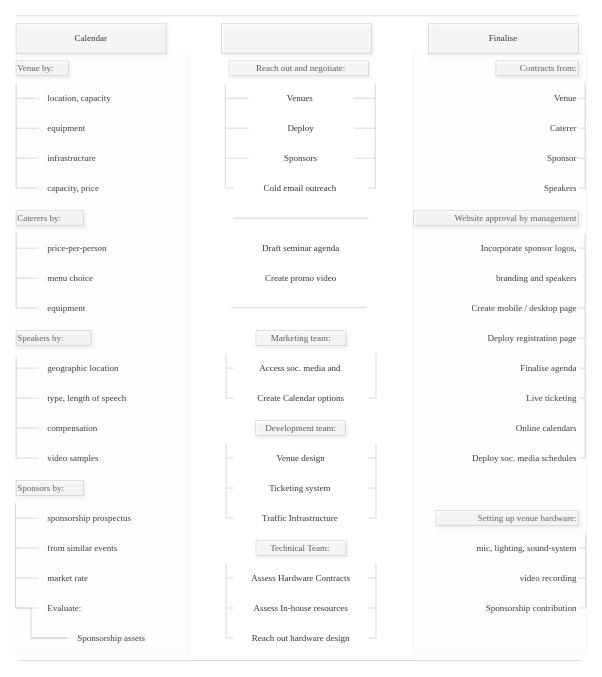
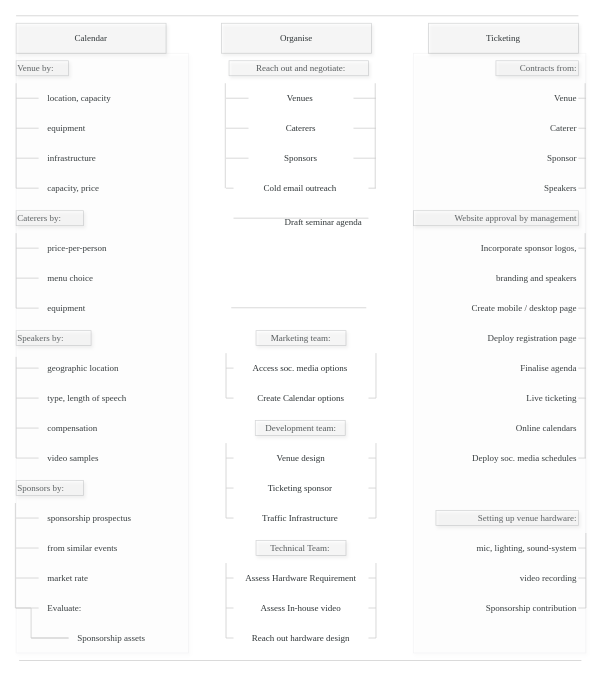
+ <mxCell id="7" value="Organise" style="text;html=1;strokeColor=none;fillColor=none;align=center;verticalAlign=middle;whiteSpace=wrap;rounded=0;fontFamily=Fira Code;fontSource=https%3A%2F%2Ffonts.googleapis.com%2Fcss2%3Ffamily%3DFira%2BCode%3Awght%40300%26display%3Dswap';fontColor=#2F3537;" vertex="1" parent="1"><mxGeometry x="300" y="40" width="190" height="20" as="geometry" /></mxCell>
- <mxCell id="8" value="Finalise" style="text;html=1;strokeColor=none;fillColor=none;align=center;verticalAlign=middle;whiteSpace=wrap;rounded=0;fontFamily=Fira Code;fontSource=https%3A%2F%2Ffonts.googleapis.com%2Fcss2%3Ffamily%3DFira%2BCode%3Awght%40300%26display%3Dswap';fontColor=#2F3537;" vertex="1" parent="1"><mxGeometry x="571" y="40" width="200" height="20" as="geometry" /></mxCell>
+ <mxCell id="8" value="Ticketing" style="text;html=1;strokeColor=none;fillColor=none;align=center;verticalAlign=middle;whiteSpace=wrap;rounded=0;fontFamily=Fira Code;fontSource=https%3A%2F%2Ffonts.googleapis.com%2Fcss2%3Ffamily%3DFira%2BCode%3Awght%40300%26display%3Dswap';fontColor=#2F3537;" vertex="1" parent="1"><mxGeometry x="571" y="40" width="200" height="20" as="geometry" /></mxCell>
- <mxCell id="31" value="Deploy" style="text;html=1;strokeColor=none;fillColor=none;align=center;verticalAlign=middle;whiteSpace=wrap;rounded=0;fontFamily=Fira Code;fontSource=https%3A%2F%2Ffonts.googleapis.com%2Fcss2%3Ffamily%3DFira%2BCode%3Awght%40300%26display%3Dswap';fontColor=#2F3537;" vertex="1" parent="1"><mxGeometry x="301" y="160" width="200" height="20" as="geometry" /></mxCell>
+ <mxCell id="31" value="Caterers" style="text;html=1;strokeColor=none;fillColor=none;align=center;verticalAlign=middle;whiteSpace=wrap;rounded=0;fontFamily=Fira Code;fontSource=https%3A%2F%2Ffonts.googleapis.com%2Fcss2%3Ffamily%3DFira%2BCode%3Awght%40300%26display%3Dswap';fontColor=#2F3537;" vertex="1" parent="1"><mxGeometry x="301" y="160" width="200" height="20" as="geometry" /></mxCell>
- <mxCell id="41" value="Draft seminar agenda" style="text;html=1;strokeColor=none;fillColor=none;align=center;verticalAlign=middle;whiteSpace=wrap;rounded=0;fontFamily=Fira Code;fontSource=https%3A%2F%2Ffonts.googleapis.com%2Fcss2%3Ffamily%3DFira%2BCode%3Awght%40300%26display%3Dswap';fontColor=#2F3537;" vertex="1" parent="1"><mxGeometry x="301" y="320" width="200" height="20" as="geometry" /></mxCell>
+ <mxCell id="41" value="Draft seminar agenda" style="text;html=1;strokeColor=none;fillColor=none;align=center;verticalAlign=middle;whiteSpace=wrap;rounded=0;fontFamily=Fira Code;fontSource=https%3A%2F%2Ffonts.googleapis.com%2Fcss2%3Ffamily%3DFira%2BCode%3Awght%40300%26display%3Dswap';fontColor=#2F3537;" vertex="1" parent="1"><mxGeometry x="331" y="285" width="200" height="20" as="geometry" /></mxCell>
- <mxCell id="42" value="Create promo video" style="text;html=1;strokeColor=none;fillColor=none;align=center;verticalAlign=middle;whiteSpace=wrap;rounded=0;fontFamily=Fira Code;fontSource=https%3A%2F%2Ffonts.googleapis.com%2Fcss2%3Ffamily%3DFira%2BCode%3Awght%40300%26display%3Dswap';fontColor=#2F3537;" vertex="1" parent="1"><mxGeometry x="301" y="360" width="200" height="20" as="geometry" /></mxCell>
- <mxCell id="45" value="Access soc. media and" style="text;html=1;strokeColor=none;fillColor=none;align=center;verticalAlign=middle;whiteSpace=wrap;rounded=0;fontFamily=Fira Code;fontSource=https%3A%2F%2Ffonts.googleapis.com%2Fcss2%3Ffamily%3DFira%2BCode%3Awght%40300%26display%3Dswap';fontColor=#2F3537;" vertex="1" parent="1"><mxGeometry x="300" y="480" width="200" height="20" as="geometry" /></mxCell>
+ <mxCell id="45" value="Access soc. media options" style="text;html=1;strokeColor=none;fillColor=none;align=center;verticalAlign=middle;whiteSpace=wrap;rounded=0;fontFamily=Fira Code;fontSource=https%3A%2F%2Ffonts.googleapis.com%2Fcss2%3Ffamily%3DFira%2BCode%3Awght%40300%26display%3Dswap';fontColor=#2F3537;" vertex="1" parent="1"><mxGeometry x="300" y="480" width="200" height="20" as="geometry" /></mxCell>
- <mxCell id="35" value="Ticketing system" style="text;html=1;strokeColor=none;fillColor=none;align=center;verticalAlign=middle;whiteSpace=wrap;rounded=0;fontFamily=Fira Code;fontSource=https%3A%2F%2Ffonts.googleapis.com%2Fcss2%3Ffamily%3DFira%2BCode%3Awght%40300%26display%3Dswap';fontColor=#2F3537;" vertex="1" parent="1"><mxGeometry x="300" y="640" width="200" height="20" as="geometry" /></mxCell>
+ <mxCell id="35" value="Ticketing sponsor" style="text;html=1;strokeColor=none;fillColor=none;align=center;verticalAlign=middle;whiteSpace=wrap;rounded=0;fontFamily=Fira Code;fontSource=https%3A%2F%2Ffonts.googleapis.com%2Fcss2%3Ffamily%3DFira%2BCode%3Awght%40300%26display%3Dswap';fontColor=#2F3537;" vertex="1" parent="1"><mxGeometry x="300" y="640" width="200" height="20" as="geometry" /></mxCell>
- <mxCell id="38" value="Assess Hardware Contracts" style="text;html=1;strokeColor=none;fillColor=none;align=center;verticalAlign=middle;whiteSpace=wrap;rounded=0;fontFamily=Fira Code;fontSource=https%3A%2F%2Ffonts.googleapis.com%2Fcss2%3Ffamily%3DFira%2BCode%3Awght%40300%26display%3Dswap';fontColor=#2F3537;" vertex="1" parent="1"><mxGeometry x="301" y="760" width="200" height="20" as="geometry" /></mxCell>
+ <mxCell id="38" value="Assess Hardware Requirement" style="text;html=1;strokeColor=none;fillColor=none;align=center;verticalAlign=middle;whiteSpace=wrap;rounded=0;fontFamily=Fira Code;fontSource=https%3A%2F%2Ffonts.googleapis.com%2Fcss2%3Ffamily%3DFira%2BCode%3Awght%40300%26display%3Dswap';fontColor=#2F3537;" vertex="1" parent="1"><mxGeometry x="301" y="760" width="200" height="20" as="geometry" /></mxCell>
- <mxCell id="39" value="Assess In-house resources" style="text;html=1;strokeColor=none;fillColor=none;align=center;verticalAlign=middle;whiteSpace=wrap;rounded=0;fontFamily=Fira Code;fontSource=https%3A%2F%2Ffonts.googleapis.com%2Fcss2%3Ffamily%3DFira%2BCode%3Awght%40300%26display%3Dswap';fontColor=#2F3537;" vertex="1" parent="1"><mxGeometry x="301" y="800" width="200" height="20" as="geometry" /></mxCell>
+ <mxCell id="39" value="Assess In-house video" style="text;html=1;strokeColor=none;fillColor=none;align=center;verticalAlign=middle;whiteSpace=wrap;rounded=0;fontFamily=Fira Code;fontSource=https%3A%2F%2Ffonts.googleapis.com%2Fcss2%3Ffamily%3DFira%2BCode%3Awght%40300%26display%3Dswap';fontColor=#2F3537;" vertex="1" parent="1"><mxGeometry x="301" y="800" width="200" height="20" as="geometry" /></mxCell>
